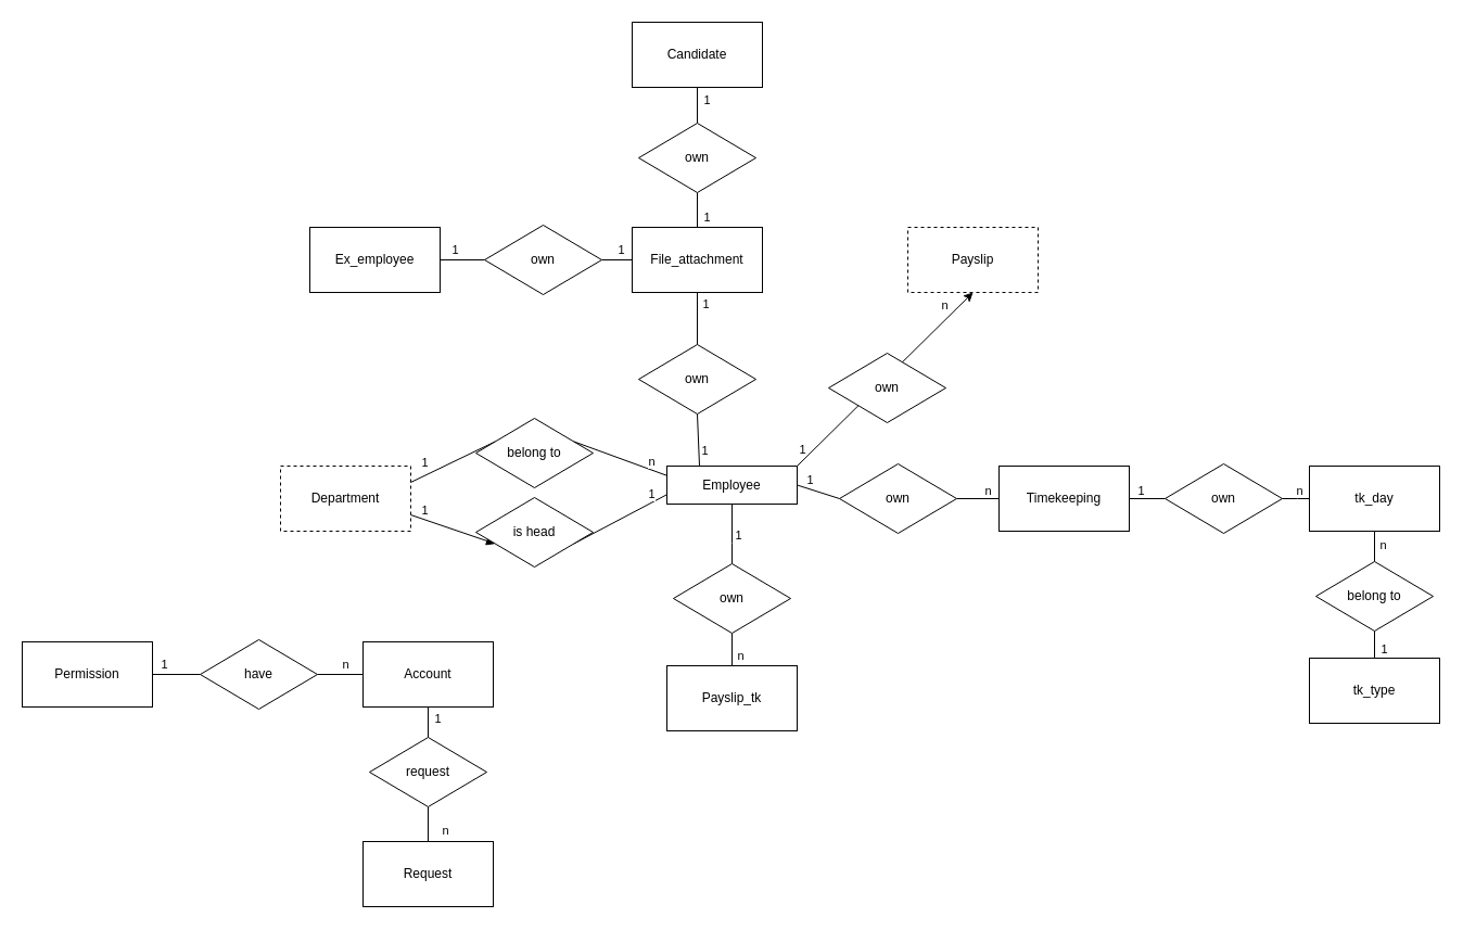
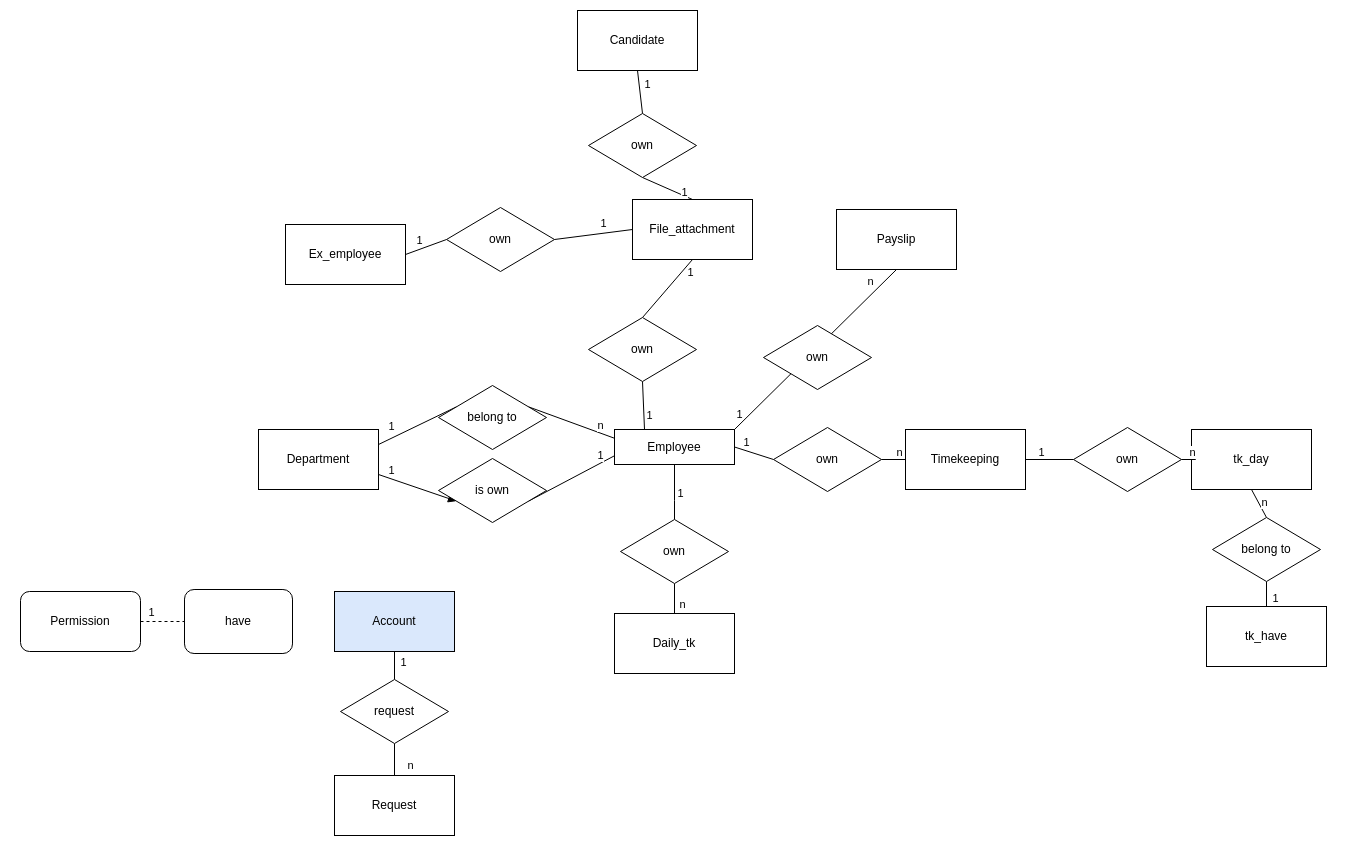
- <mxCell id="7" value="Candidate" style="rounded=0;whiteSpace=wrap;html=1;" vertex="1" parent="1"><mxGeometry x="582" y="20" width="120" height="60" as="geometry" /></mxCell>
+ <mxCell id="7" value="Candidate" style="rounded=0;whiteSpace=wrap;html=1;" vertex="1" parent="1"><mxGeometry x="577" y="10" width="120" height="60" as="geometry" /></mxCell>
- <mxCell id="5" value="Ex_employee" style="rounded=0;whiteSpace=wrap;html=1;" vertex="1" parent="1"><mxGeometry x="285" y="209" width="120" height="60" as="geometry" /></mxCell>
+ <mxCell id="5" value="Ex_employee" style="rounded=0;whiteSpace=wrap;html=1;" vertex="1" parent="1"><mxGeometry x="285" y="224" width="120" height="60" as="geometry" /></mxCell>
- <mxCell id="14" value="File_attachment" style="rounded=0;whiteSpace=wrap;html=1;" vertex="1" parent="1"><mxGeometry x="582" y="209" width="120" height="60" as="geometry" /></mxCell>
+ <mxCell id="14" value="File_attachment" style="rounded=0;whiteSpace=wrap;html=1;" vertex="1" parent="1"><mxGeometry x="632" y="199" width="120" height="60" as="geometry" /></mxCell>
- <mxCell id="6" value="Payslip" style="rounded=0;whiteSpace=wrap;html=1;dashed=1;" vertex="1" parent="1"><mxGeometry x="836" y="209" width="120" height="60" as="geometry" /></mxCell>
+ <mxCell id="6" value="Payslip" style="rounded=0;whiteSpace=wrap;html=1;" vertex="1" parent="1"><mxGeometry x="836" y="209" width="120" height="60" as="geometry" /></mxCell>
- <mxCell id="29" value="" style="endArrow=classic;html=1;rounded=0;exitX=1;exitY=0;exitDx=0;exitDy=0;entryX=0.5;entryY=1;entryDx=0;entryDy=0;" edge="1" parent="1" source="4" target="6"><mxGeometry width="50" height="50" relative="1" as="geometry"><mxPoint x="946" y="489" as="sourcePoint" /><mxPoint x="996" y="439" as="targetPoint" /></mxGeometry></mxCell>
+ <mxCell id="29" value="" style="endArrow=none;html=1;rounded=0;exitX=1;exitY=0;exitDx=0;exitDy=0;entryX=0.5;entryY=1;entryDx=0;entryDy=0;" edge="1" parent="1" source="4" target="6"><mxGeometry width="50" height="50" relative="1" as="geometry"><mxPoint x="946" y="489" as="sourcePoint" /><mxPoint x="996" y="439" as="targetPoint" /></mxGeometry></mxCell>
- <mxCell id="9" value="Department" style="rounded=0;whiteSpace=wrap;html=1;dashed=1;" vertex="1" parent="1"><mxGeometry x="258" y="429" width="120" height="60" as="geometry" /></mxCell>
+ <mxCell id="9" value="Department" style="rounded=0;whiteSpace=wrap;html=1;" vertex="1" parent="1"><mxGeometry x="258" y="429" width="120" height="60" as="geometry" /></mxCell>
- <mxCell id="8" value="Timekeeping" style="rounded=0;whiteSpace=wrap;html=1;" vertex="1" parent="1"><mxGeometry x="920" y="429" width="120" height="60" as="geometry" /></mxCell>
+ <mxCell id="8" value="Timekeeping" style="rounded=0;whiteSpace=wrap;html=1;" vertex="1" parent="1"><mxGeometry x="905" y="429" width="120" height="60" as="geometry" /></mxCell>
- <mxCell id="10" value="tk_day" style="rounded=0;whiteSpace=wrap;html=1;" vertex="1" parent="1"><mxGeometry x="1206" y="429" width="120" height="60" as="geometry" /></mxCell>
+ <mxCell id="10" value="tk_day" style="rounded=0;whiteSpace=wrap;html=1;" vertex="1" parent="1"><mxGeometry x="1191" y="429" width="120" height="60" as="geometry" /></mxCell>
- <mxCell id="53" value="is head" style="rhombus;whiteSpace=wrap;html=1;" vertex="1" parent="1"><mxGeometry x="438" y="458" width="108" height="64" as="geometry" /></mxCell>
+ <mxCell id="53" value="is own" style="rhombus;whiteSpace=wrap;html=1;" vertex="1" parent="1"><mxGeometry x="438" y="458" width="108" height="64" as="geometry" /></mxCell>
- <mxCell id="3" value="Permission" style="rounded=0;whiteSpace=wrap;html=1;" vertex="1" parent="1"><mxGeometry x="20" y="591" width="120" height="60" as="geometry" /></mxCell>
+ <mxCell id="3" value="Permission" style="whiteSpace=wrap;html=1;rounded=1;" vertex="1" parent="1"><mxGeometry x="20" y="591" width="120" height="60" as="geometry" /></mxCell>
- <mxCell id="40" value="" style="endArrow=none;html=1;rounded=0;entryX=0;entryY=0.5;entryDx=0;entryDy=0;exitX=1;exitY=0.5;exitDx=0;exitDy=0;" edge="1" parent="1" source="3" target="42"><mxGeometry width="50" height="50" relative="1" as="geometry"><mxPoint x="159" y="621" as="sourcePoint" /><mxPoint x="315" y="621" as="targetPoint" /></mxGeometry></mxCell>
+ <mxCell id="40" value="" style="endArrow=none;html=1;rounded=0;entryX=0;entryY=0.5;entryDx=0;entryDy=0;exitX=1;exitY=0.5;exitDx=0;exitDy=0;dashed=1;" edge="1" parent="1" source="3" target="42"><mxGeometry width="50" height="50" relative="1" as="geometry"><mxPoint x="159" y="621" as="sourcePoint" /><mxPoint x="315" y="621" as="targetPoint" /></mxGeometry></mxCell>
- <mxCell id="42" value="have" style="rhombus;whiteSpace=wrap;html=1;" vertex="1" parent="1"><mxGeometry x="184" y="589" width="108" height="64" as="geometry" /></mxCell>
+ <mxCell id="42" value="have" style="whiteSpace=wrap;html=1;rounded=1;" vertex="1" parent="1"><mxGeometry x="184" y="589" width="108" height="64" as="geometry" /></mxCell>
- <mxCell id="15" value="" style="endArrow=none;html=1;rounded=0;entryX=0;entryY=0.5;entryDx=0;entryDy=0;exitX=1;exitY=0.5;exitDx=0;exitDy=0;" edge="1" parent="1" source="42" target="2"><mxGeometry width="50" height="50" relative="1" as="geometry"><mxPoint x="318" y="786" as="sourcePoint" /><mxPoint x="368" y="736" as="targetPoint" /></mxGeometry></mxCell>
- <mxCell id="16" value="n" style="edgeLabel;html=1;align=center;verticalAlign=middle;resizable=0;points=[];" vertex="1" connectable="0" parent="15"><mxGeometry x="0.191" y="2" relative="1" as="geometry"><mxPoint y="-8" as="offset" /></mxGeometry></mxCell>
- <mxCell id="2" value="Account" style="rounded=0;whiteSpace=wrap;html=1;" vertex="1" parent="1"><mxGeometry x="334" y="591" width="120" height="60" as="geometry" /></mxCell>
+ <mxCell id="2" value="Account" style="rounded=0;whiteSpace=wrap;html=1;fillColor=#dae8fc;" vertex="1" parent="1"><mxGeometry x="334" y="591" width="120" height="60" as="geometry" /></mxCell>
- <mxCell id="11" value="tk_type" style="rounded=0;whiteSpace=wrap;html=1;" vertex="1" parent="1"><mxGeometry x="1206" y="606" width="120" height="60" as="geometry" /></mxCell>
+ <mxCell id="11" value="tk_have" style="rounded=0;whiteSpace=wrap;html=1;" vertex="1" parent="1"><mxGeometry x="1206" y="606" width="120" height="60" as="geometry" /></mxCell>
- <mxCell id="12" value="Payslip_tk" style="rounded=0;whiteSpace=wrap;html=1;" vertex="1" parent="1"><mxGeometry x="614" y="613" width="120" height="60" as="geometry" /></mxCell>
+ <mxCell id="12" value="Daily_tk" style="rounded=0;whiteSpace=wrap;html=1;" vertex="1" parent="1"><mxGeometry x="614" y="613" width="120" height="60" as="geometry" /></mxCell>
